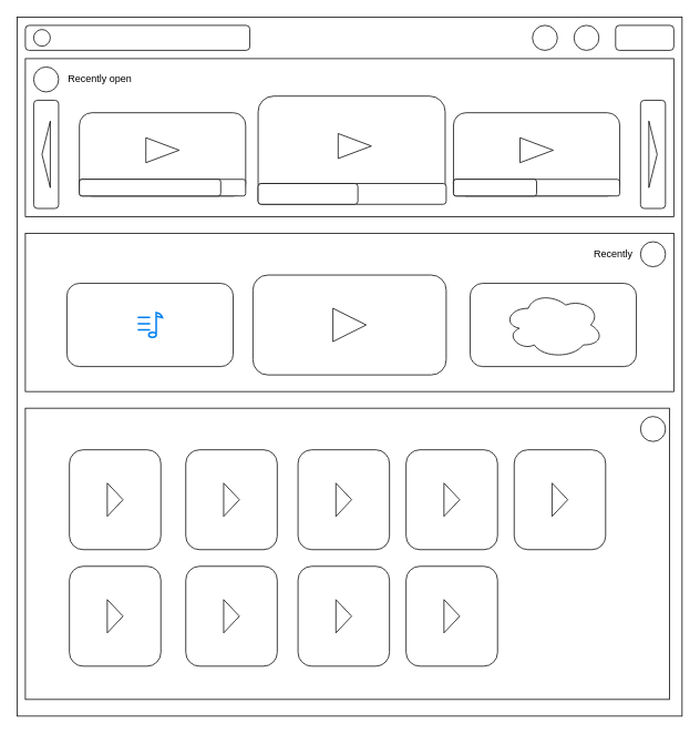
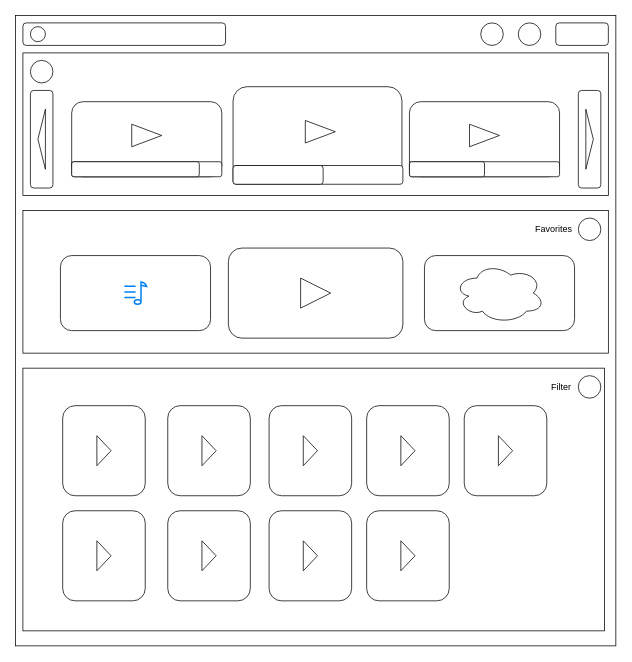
- <mxCell id="6" value="Recently open" style="text;html=1;strokeColor=none;fillColor=none;align=center;verticalAlign=middle;whiteSpace=wrap;rounded=0;" vertex="1" parent="5"><mxGeometry x="40" width="80" height="30" as="geometry" /></mxCell>
- <mxCell id="33" value="Recently" style="text;html=1;strokeColor=none;fillColor=none;align=center;verticalAlign=middle;whiteSpace=wrap;rounded=0;" vertex="1" parent="1"><mxGeometry x="710" y="290" width="55" height="30" as="geometry" /></mxCell>
+ <mxCell id="33" value="Favorites" style="text;html=1;strokeColor=none;fillColor=none;align=center;verticalAlign=middle;whiteSpace=wrap;rounded=0;" vertex="1" parent="1"><mxGeometry x="710" y="290" width="55" height="30" as="geometry" /></mxCell>
+ <mxCell id="72" value="Filter" style="text;html=1;strokeColor=none;fillColor=none;align=center;verticalAlign=middle;whiteSpace=wrap;rounded=0;" vertex="1" parent="1"><mxGeometry x="730" y="500" width="35" height="30" as="geometry" /></mxCell>
